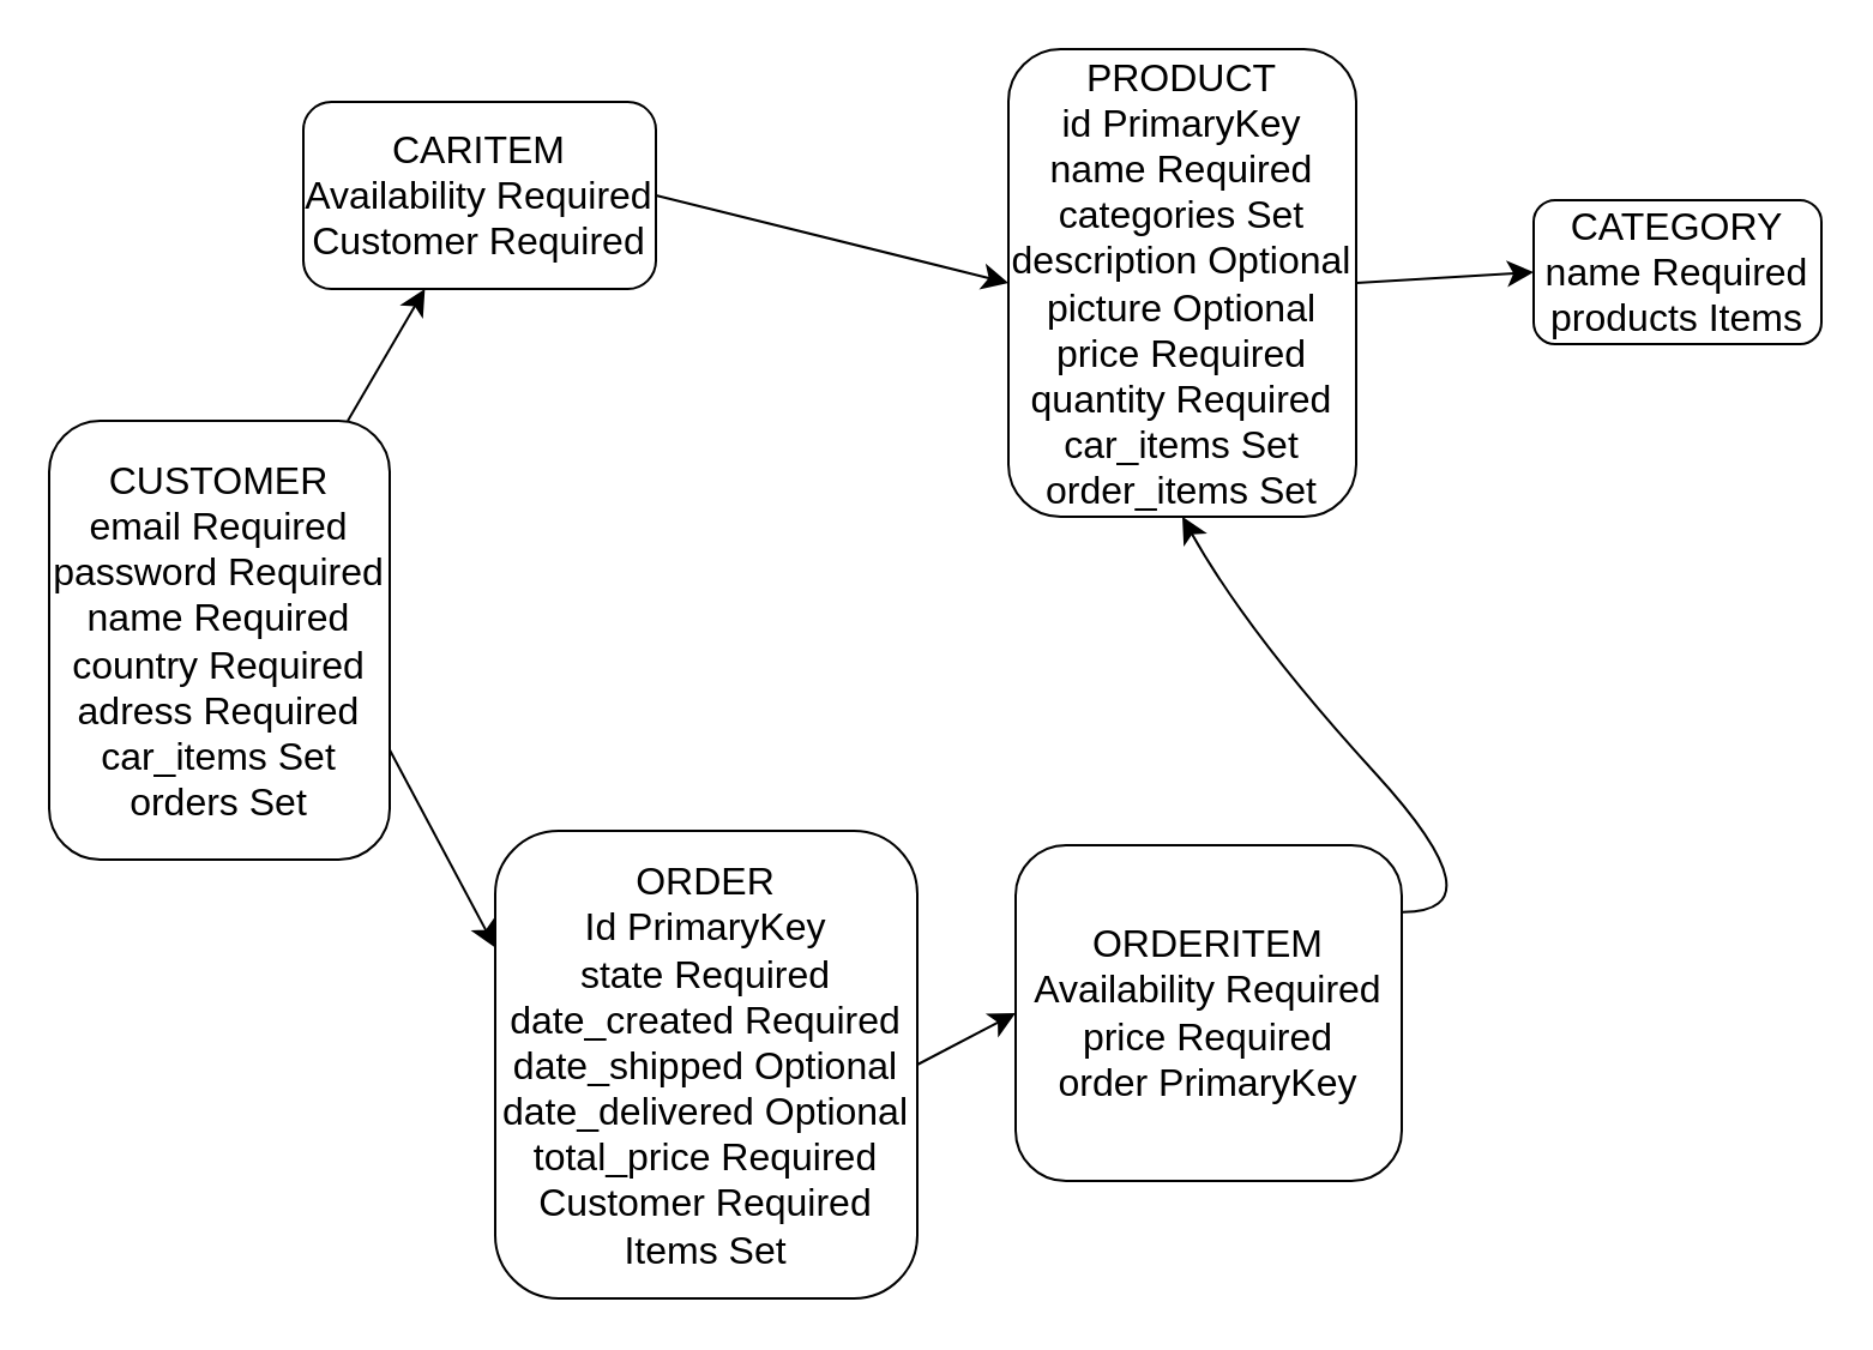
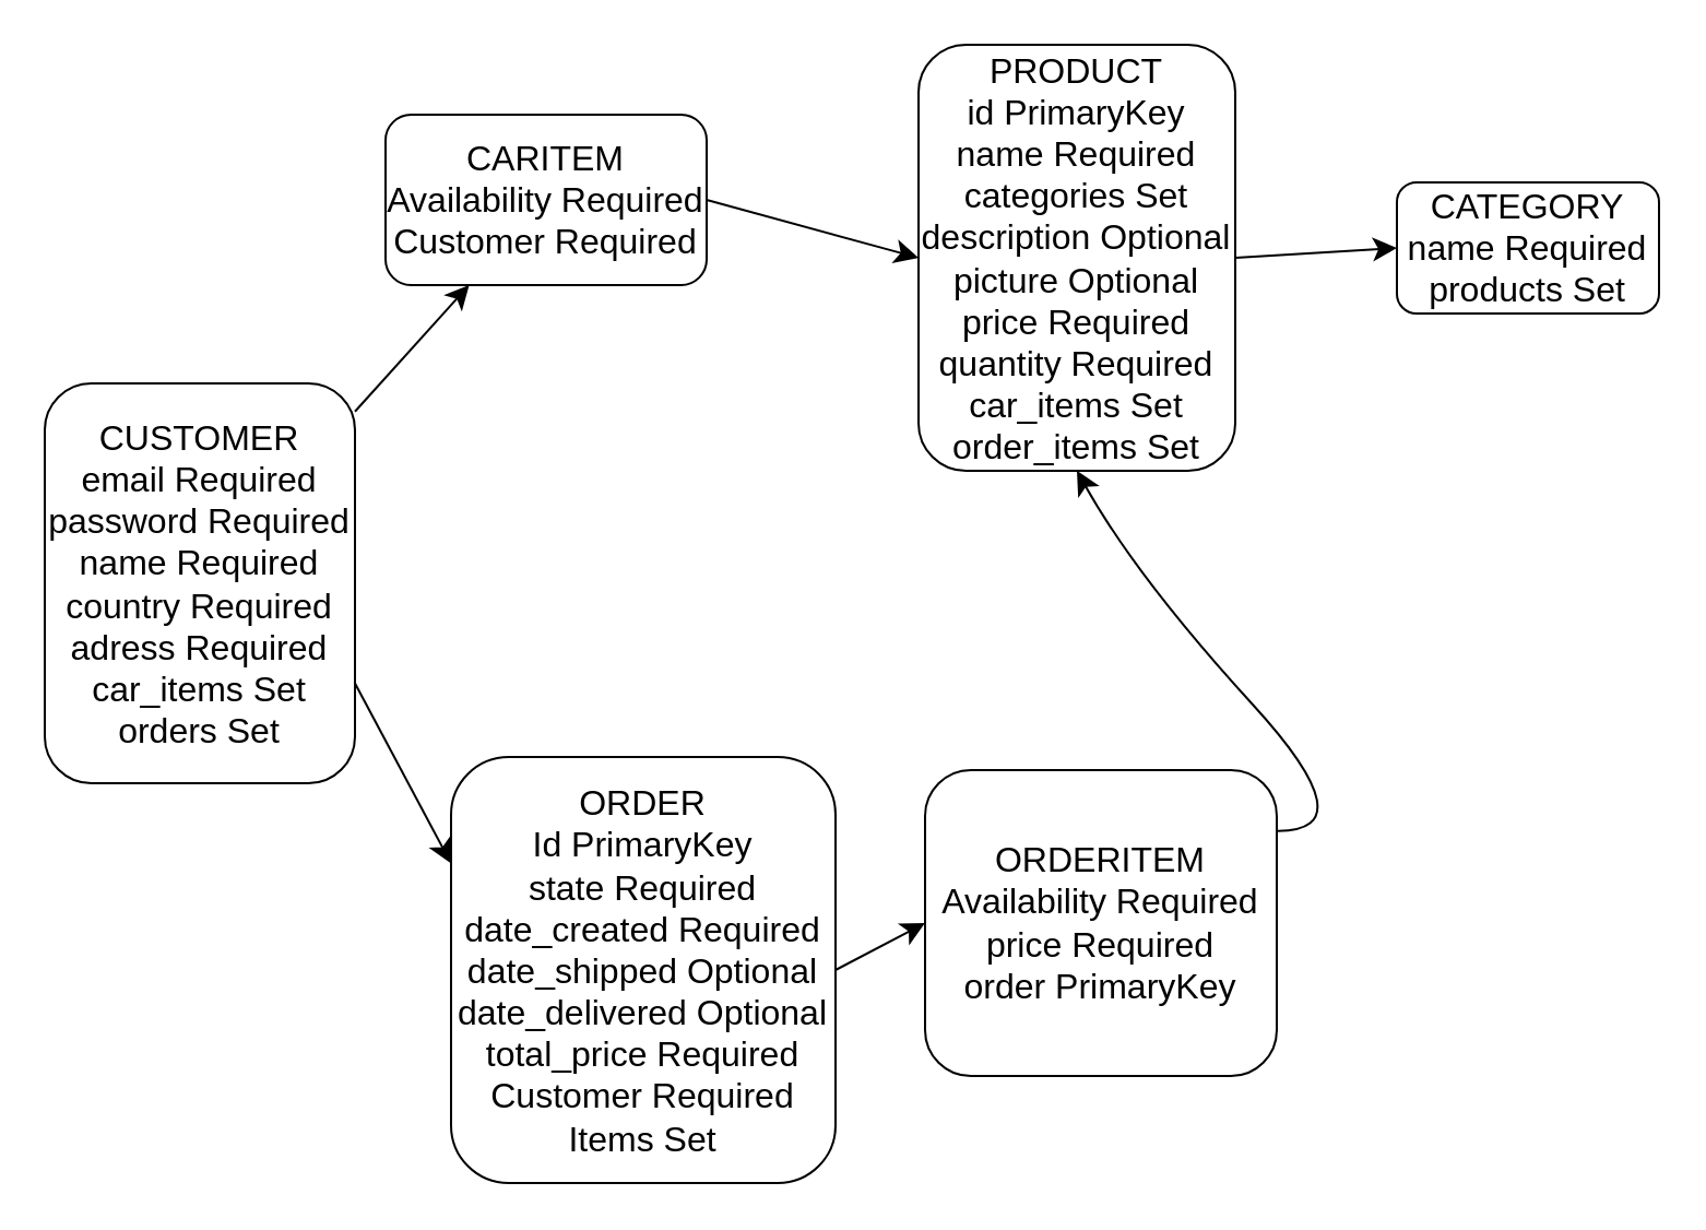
- <mxCell id="6" value="CARITEM&lt;br&gt;Availability Required&lt;br&gt;Customer Required" style="rounded=1;whiteSpace=wrap;html=1;fontSize=16;" vertex="1" parent="1"><mxGeometry x="126" y="42" width="147" height="78" as="geometry" /></mxCell>
+ <mxCell id="6" value="CARITEM&lt;br&gt;Availability Required&lt;br&gt;Customer Required" style="rounded=1;whiteSpace=wrap;html=1;fontSize=16;" vertex="1" parent="1"><mxGeometry x="176" y="52" width="147" height="78" as="geometry" /></mxCell>
- <mxCell id="13" value="CATEGORY&lt;br&gt;name Required&lt;br&gt;products Items" style="rounded=1;whiteSpace=wrap;html=1;fontSize=16;" vertex="1" parent="1"><mxGeometry x="639" y="83" width="120" height="60" as="geometry" /></mxCell>
+ <mxCell id="13" value="CATEGORY&lt;br&gt;name Required&lt;br&gt;products Set" style="rounded=1;whiteSpace=wrap;html=1;fontSize=16;" vertex="1" parent="1"><mxGeometry x="639" y="83" width="120" height="60" as="geometry" /></mxCell>
